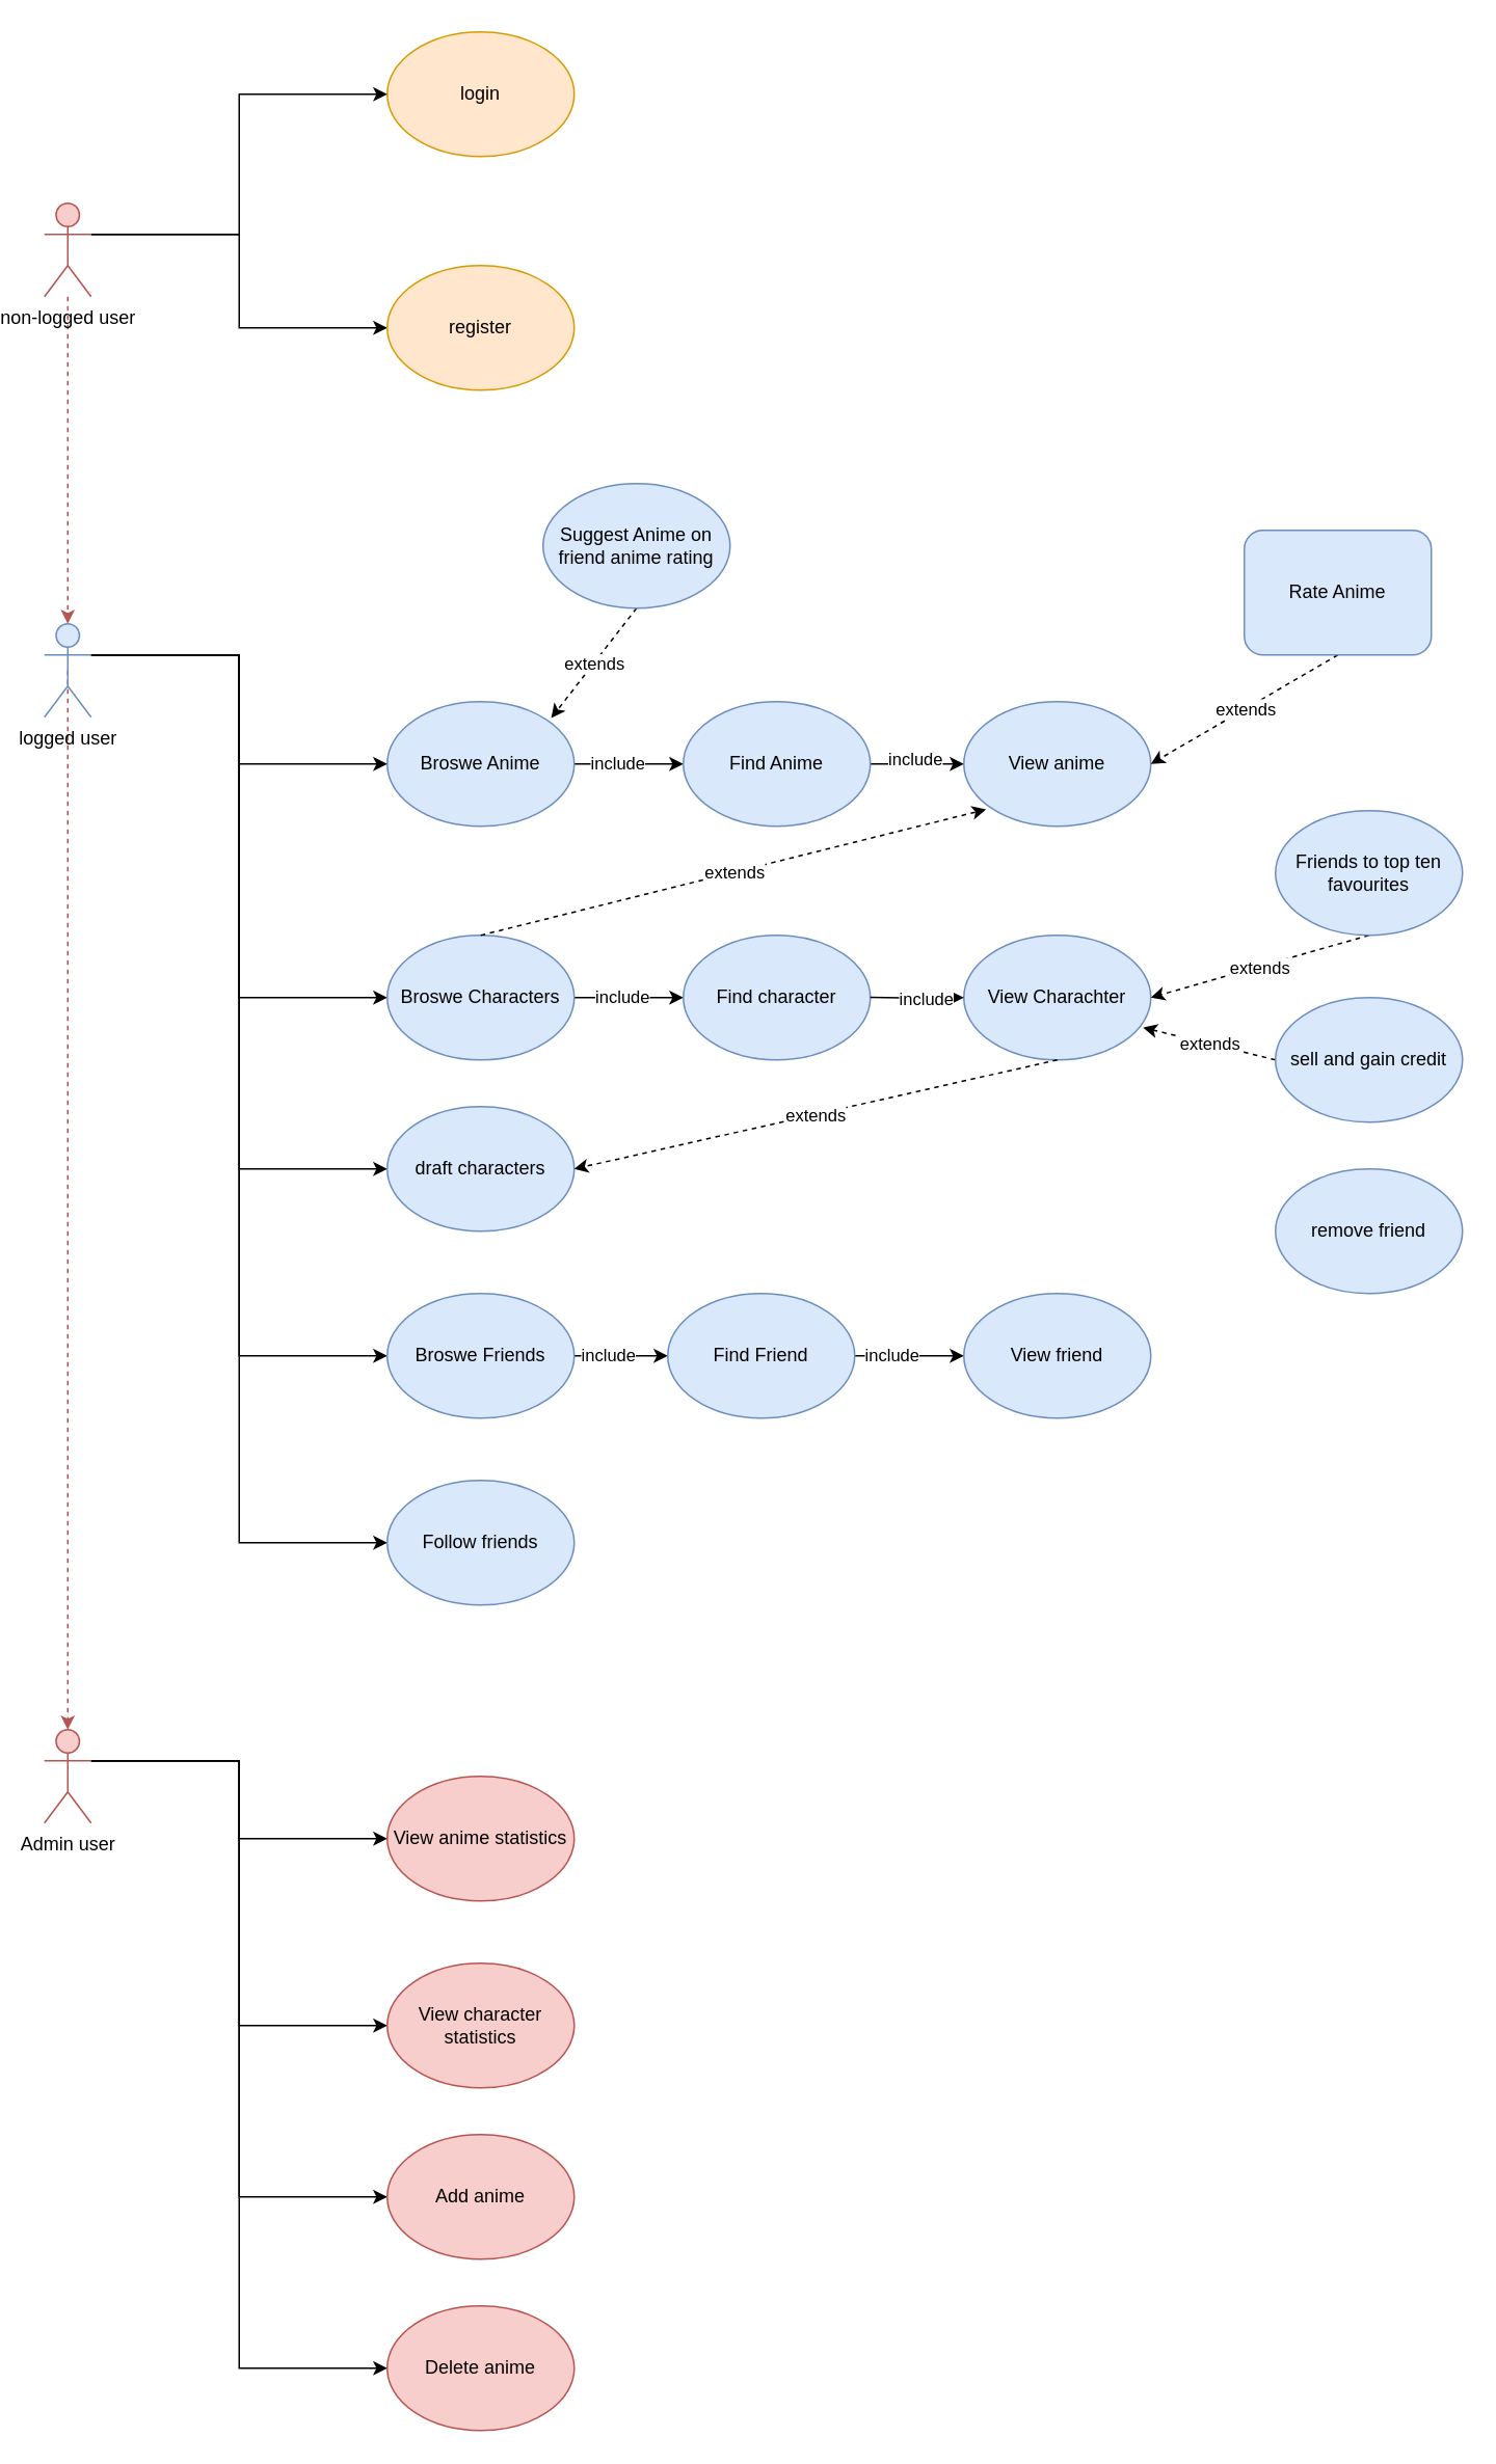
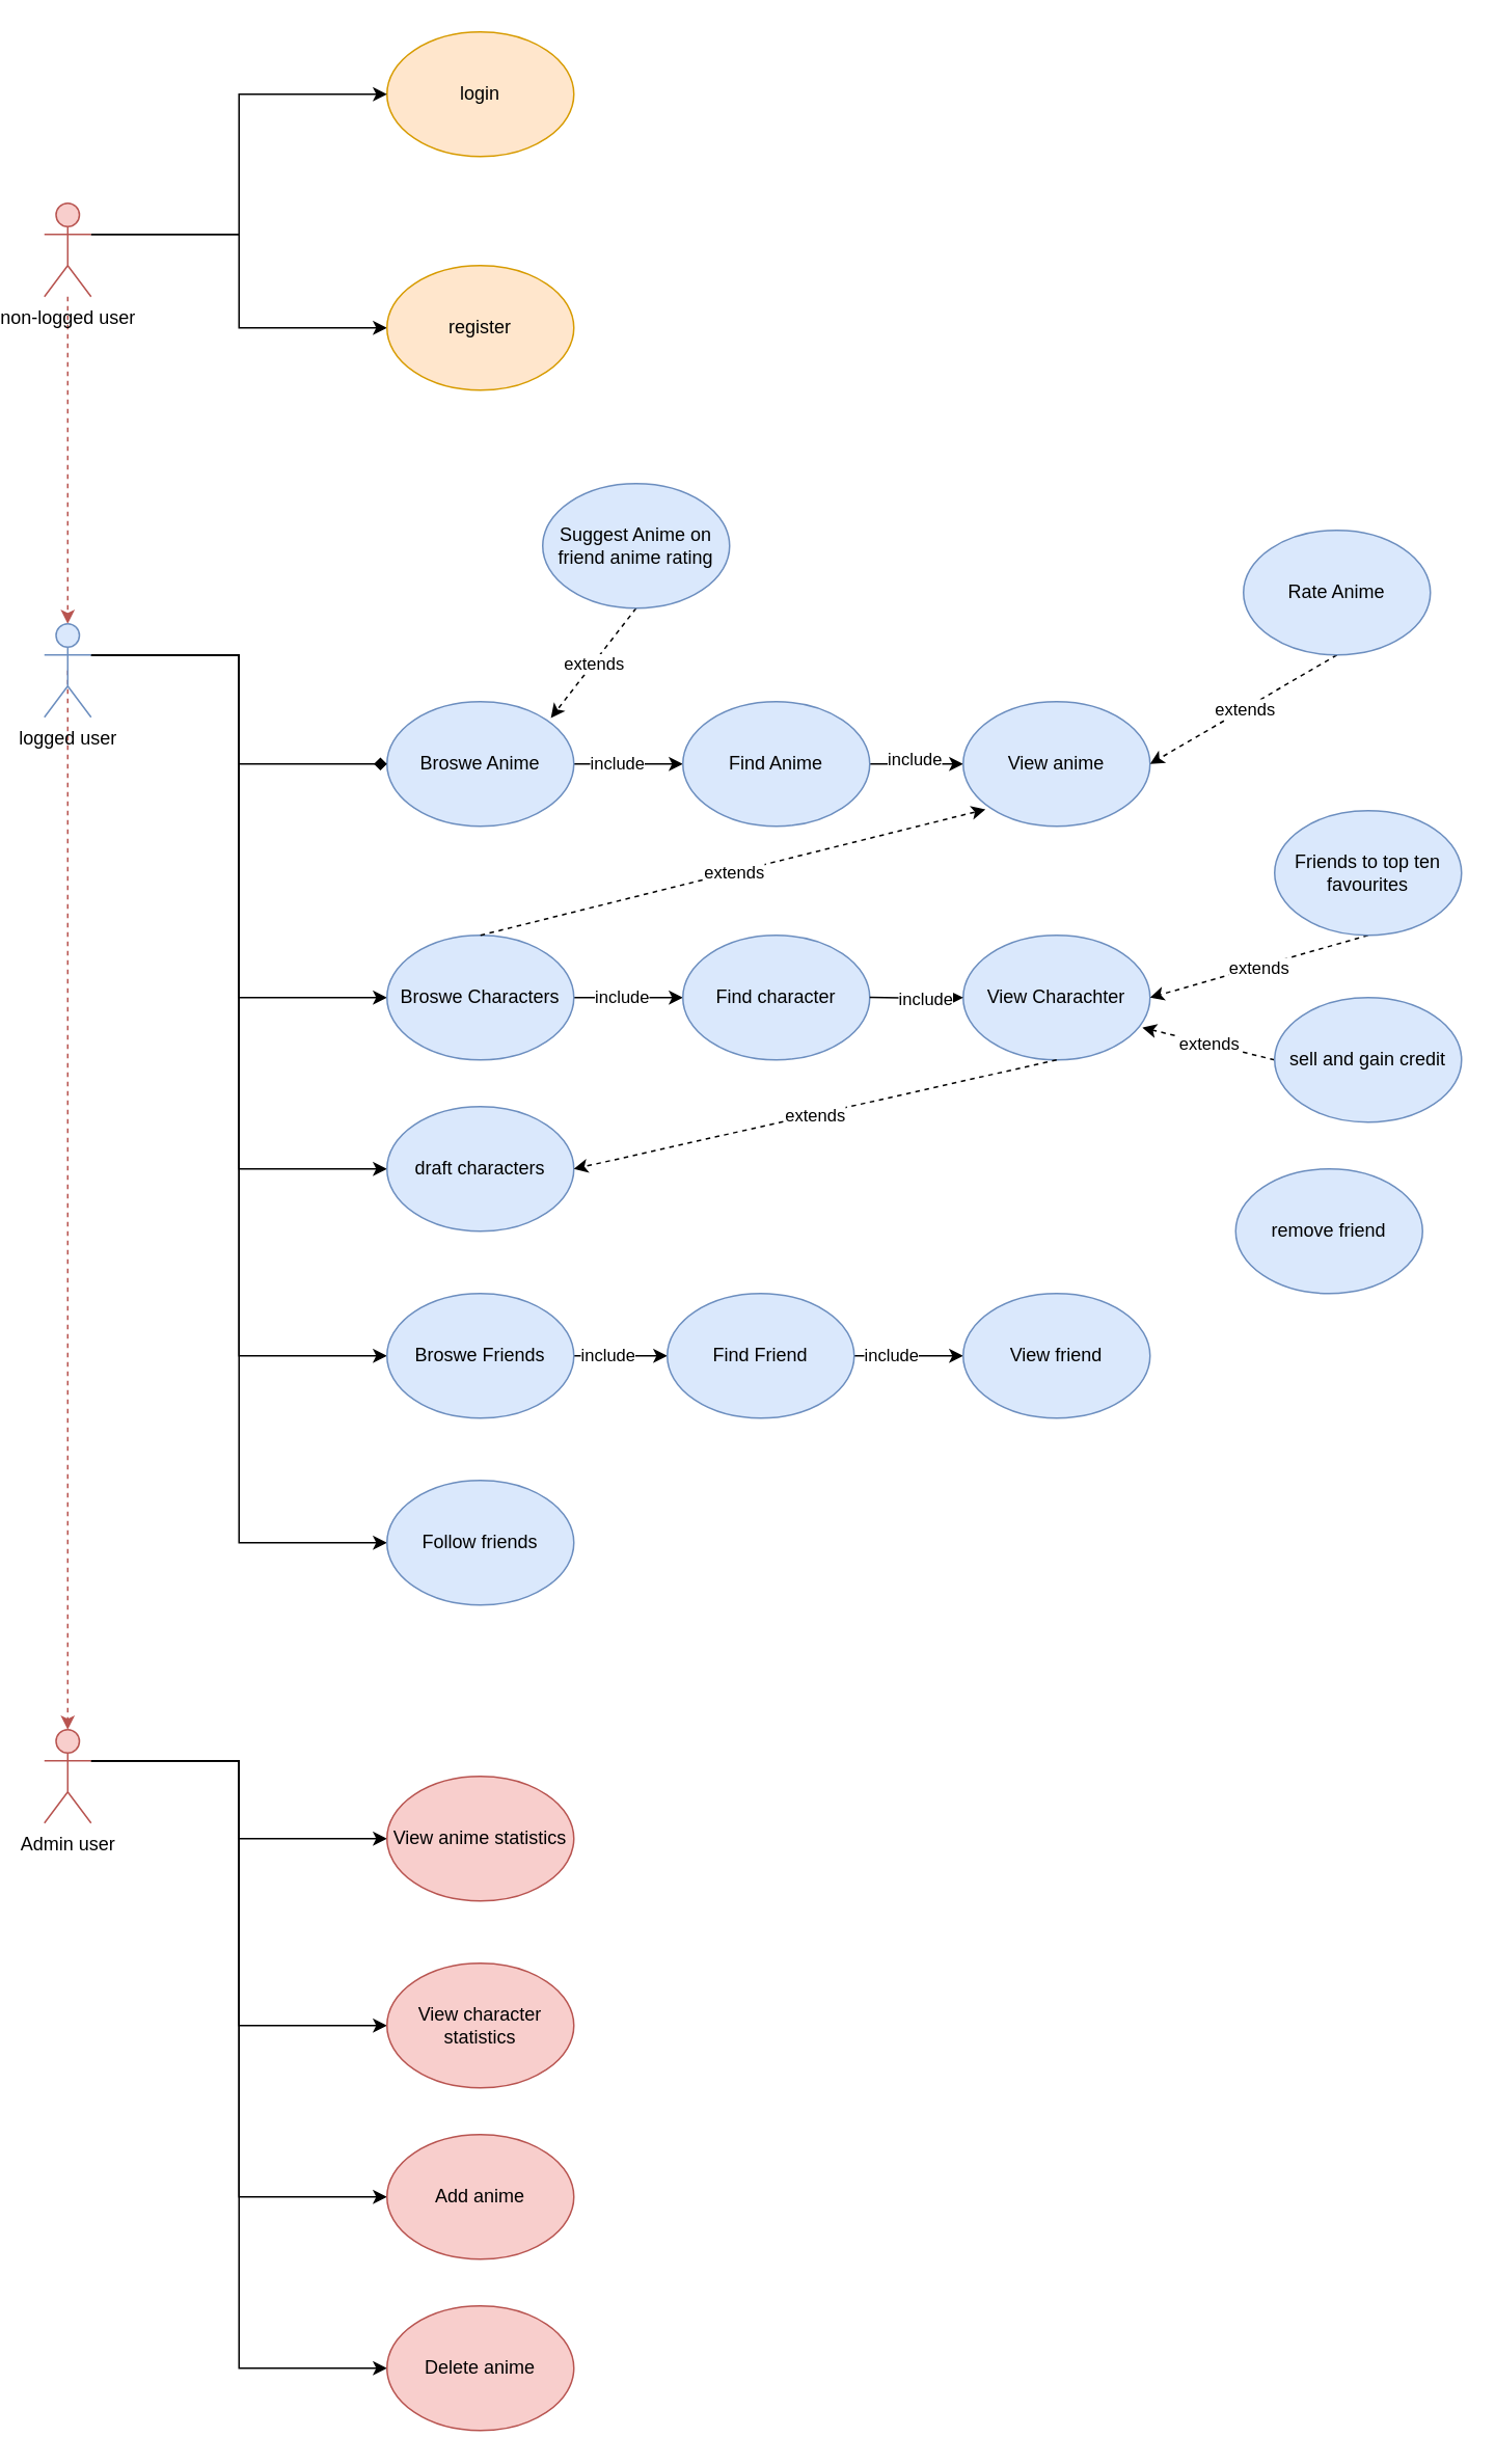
- <mxCell id="27" value="Rate Anime" style="whiteSpace=wrap;html=1;fillColor=#dae8fc;strokeColor=#6c8ebf;rounded=1;" vertex="1" parent="1"><mxGeometry x="790" y="340" width="120" height="80" as="geometry" /></mxCell>
+ <mxCell id="27" value="Rate Anime" style="ellipse;whiteSpace=wrap;html=1;fillColor=#dae8fc;strokeColor=#6c8ebf;" vertex="1" parent="1"><mxGeometry x="790" y="340" width="120" height="80" as="geometry" /></mxCell>
- <mxCell id="11" style="edgeStyle=orthogonalEdgeStyle;rounded=0;orthogonalLoop=1;jettySize=auto;html=1;exitX=1;exitY=0.333;exitDx=0;exitDy=0;exitPerimeter=0;entryX=0;entryY=0.5;entryDx=0;entryDy=0;" edge="1" parent="1" source="17" target="9"><mxGeometry relative="1" as="geometry" /></mxCell>
+ <mxCell id="11" style="edgeStyle=orthogonalEdgeStyle;rounded=0;orthogonalLoop=1;jettySize=auto;html=1;exitX=1;exitY=0.333;exitDx=0;exitDy=0;exitPerimeter=0;entryX=0;entryY=0.5;entryDx=0;entryDy=0;endArrow=diamond;" edge="1" parent="1" source="17" target="9"><mxGeometry relative="1" as="geometry" /></mxCell>
- <mxCell id="47" value="remove friend" style="ellipse;whiteSpace=wrap;html=1;fillColor=#dae8fc;strokeColor=#6c8ebf;" vertex="1" parent="1"><mxGeometry x="810" y="750" width="120" height="80" as="geometry" /></mxCell>
+ <mxCell id="47" value="remove friend" style="ellipse;whiteSpace=wrap;html=1;fillColor=#dae8fc;strokeColor=#6c8ebf;" vertex="1" parent="1"><mxGeometry x="785" y="750" width="120" height="80" as="geometry" /></mxCell>
